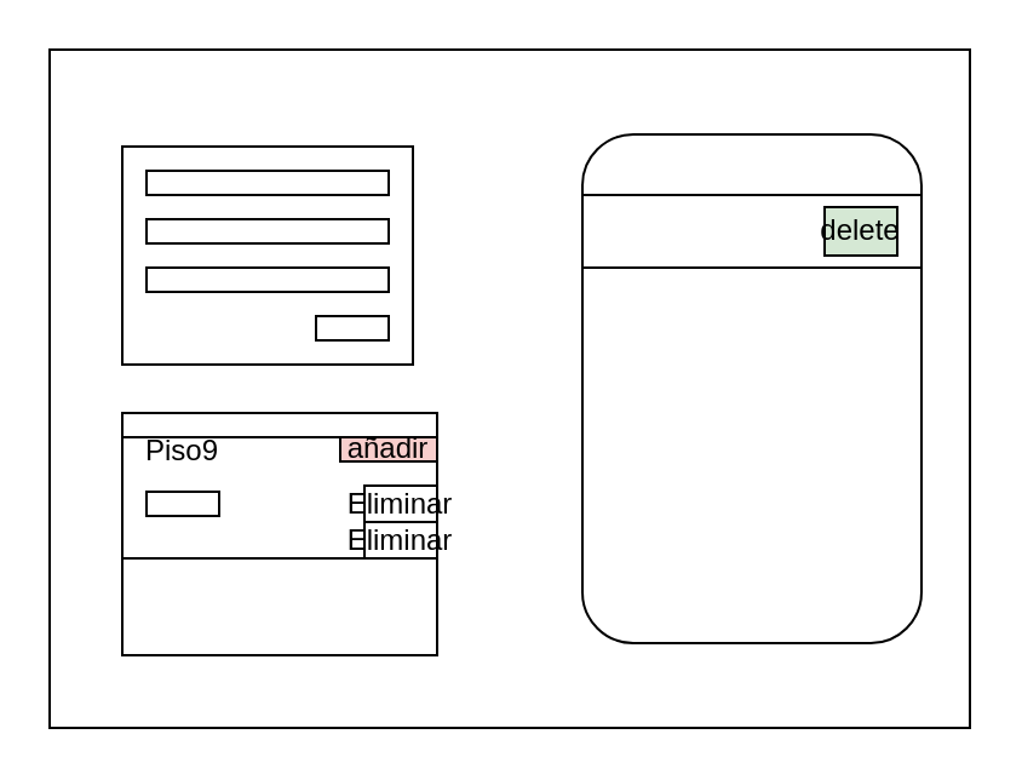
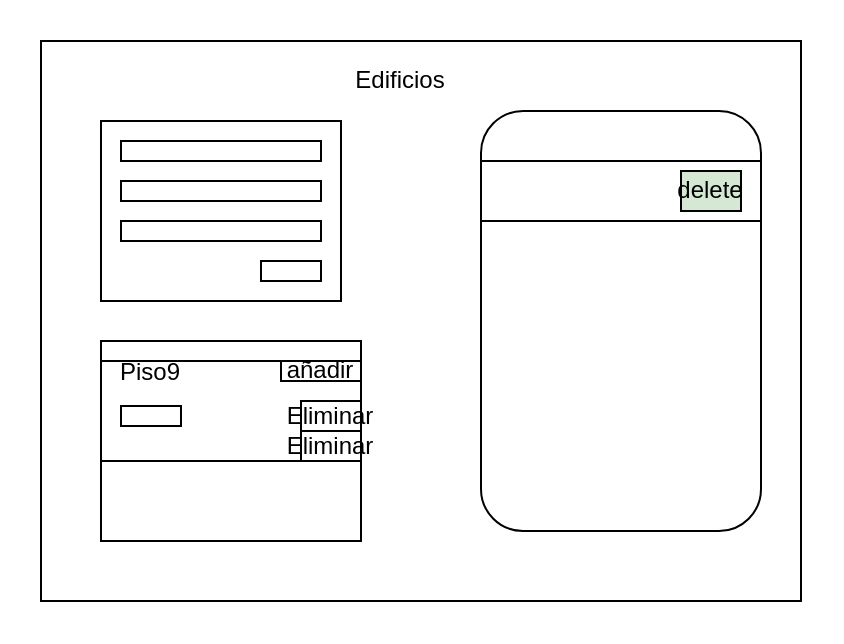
+ <mxCell id="13" value="Edificios" style="text;html=1;strokeColor=none;fillColor=none;align=center;verticalAlign=middle;whiteSpace=wrap;rounded=0;" vertex="1" parent="1"><mxGeometry x="170" y="25" width="60" height="30" as="geometry" /></mxCell>
- <mxCell id="17" value="añadir" style="rounded=0;whiteSpace=wrap;html=1;fillColor=#f8cecc;" vertex="1" parent="1"><mxGeometry x="140" y="180" width="40" height="10" as="geometry" /></mxCell>
+ <mxCell id="17" value="añadir" style="rounded=0;whiteSpace=wrap;html=1;" vertex="1" parent="1"><mxGeometry x="140" y="180" width="40" height="10" as="geometry" /></mxCell>
